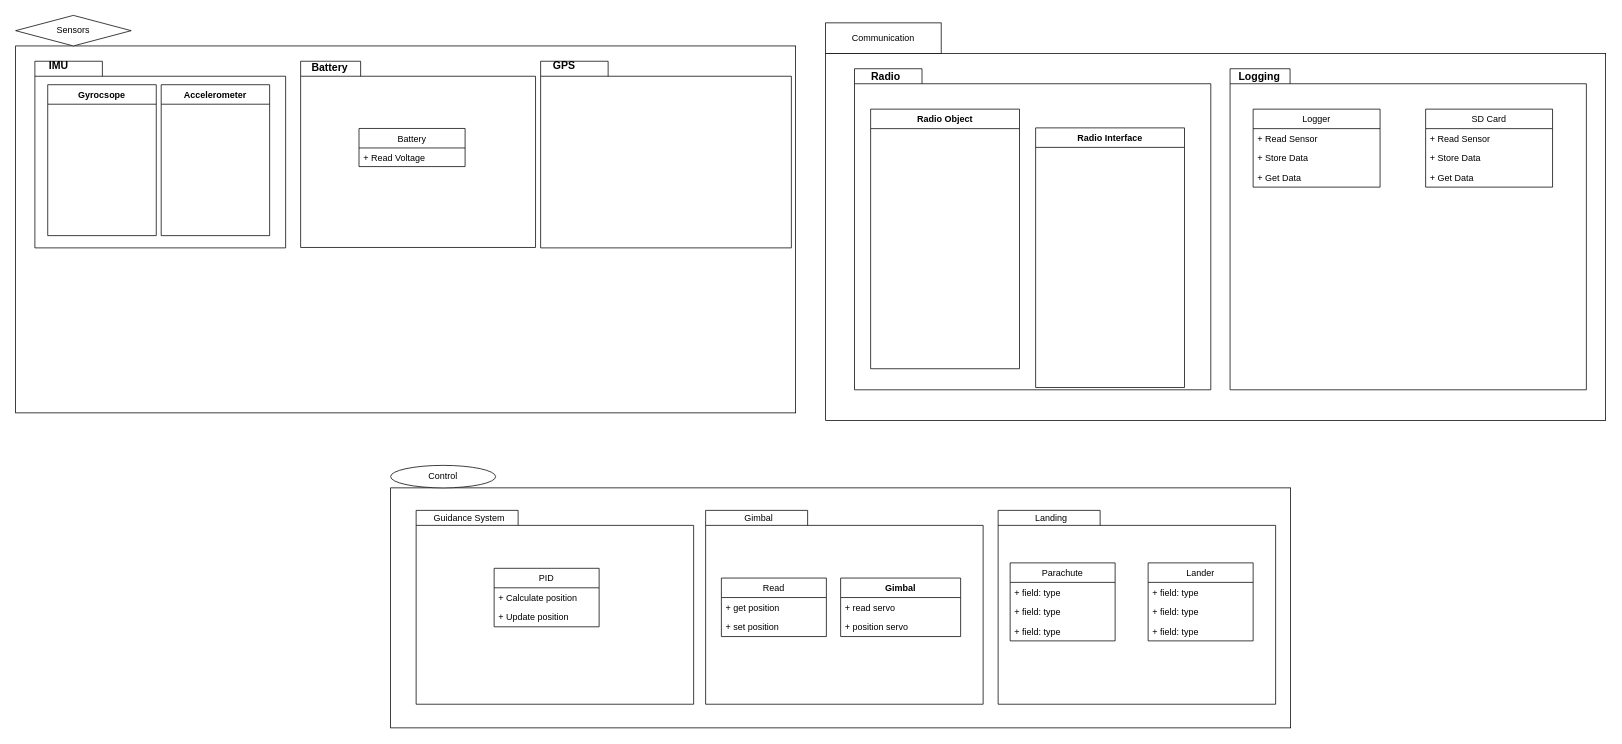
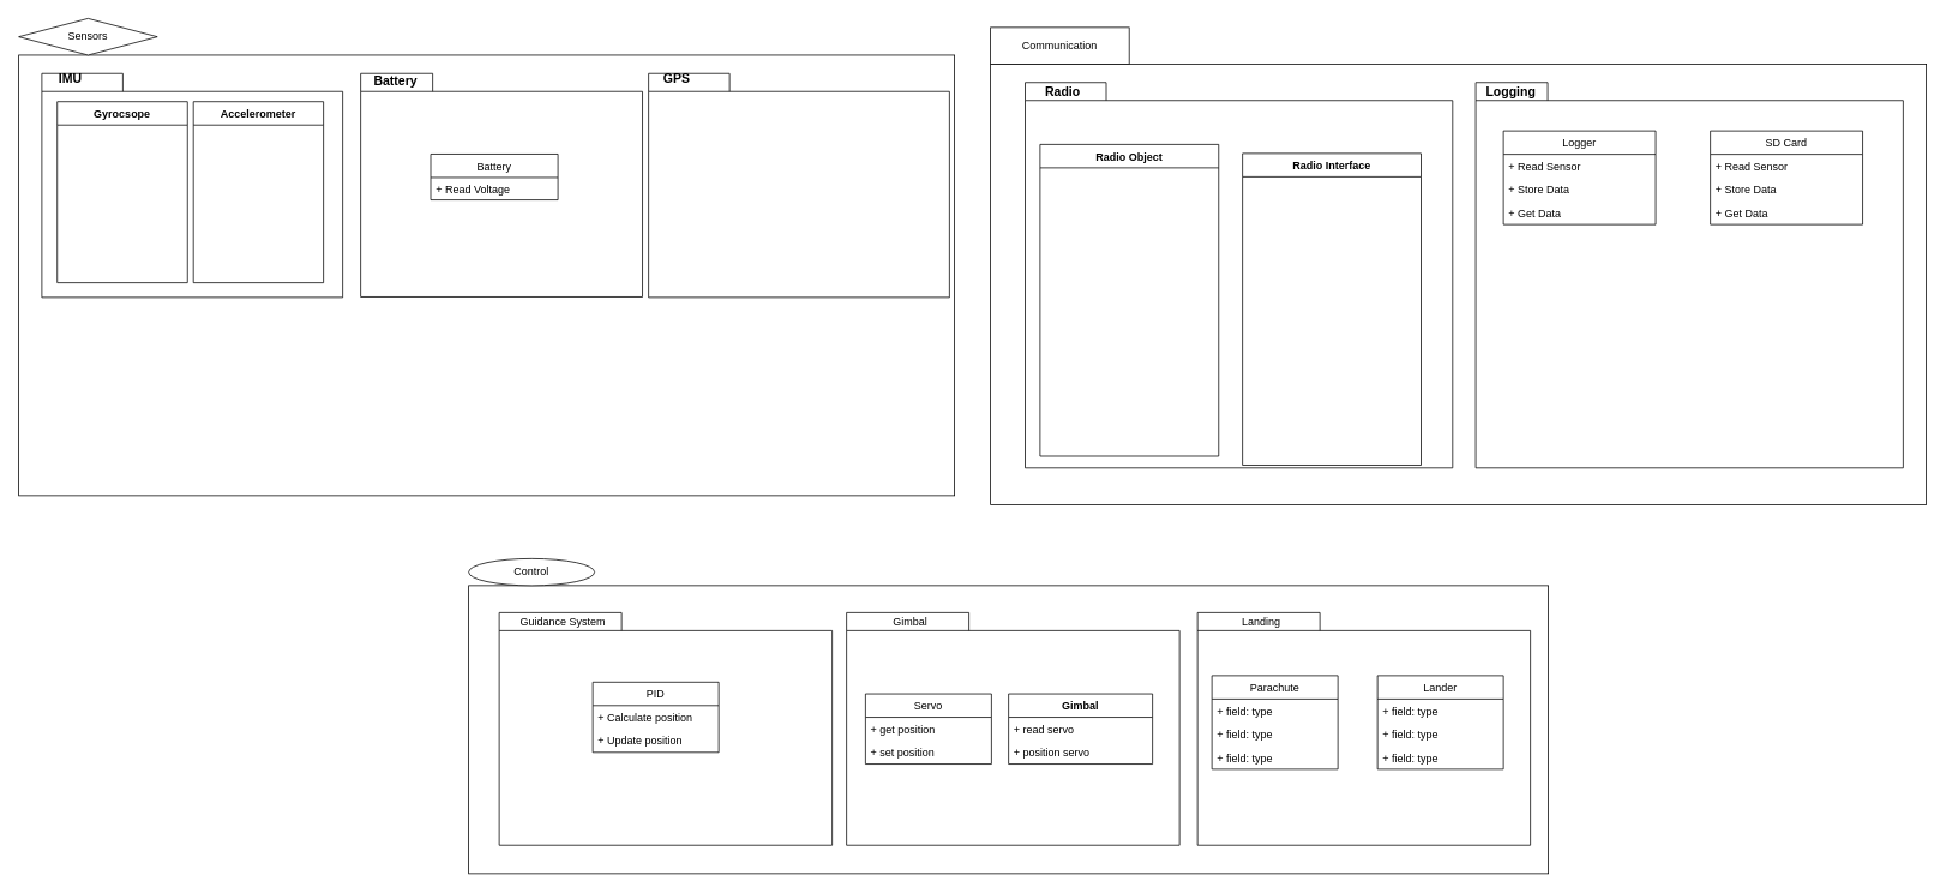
- <mxCell id="64" value="Radio Object" style="swimlane;fontStyle=1;align=center;verticalAlign=top;childLayout=stackLayout;horizontal=1;startSize=26;horizontalStack=0;resizeParent=1;resizeParentMax=0;resizeLast=0;collapsible=1;marginBottom=0;" vertex="1" parent="61"><mxGeometry x="21.48" y="53.85" width="198.52" height="346.15" as="geometry" /></mxCell>
+ <mxCell id="64" value="Radio Object" style="swimlane;fontStyle=1;align=center;verticalAlign=top;childLayout=stackLayout;horizontal=1;startSize=26;horizontalStack=0;resizeParent=1;resizeParentMax=0;resizeLast=0;collapsible=1;marginBottom=0;" vertex="1" parent="61"><mxGeometry x="16.48" y="68.85" width="198.52" height="346.15" as="geometry" /></mxCell>
- <mxCell id="27" value="Read" style="swimlane;fontStyle=0;childLayout=stackLayout;horizontal=1;startSize=26;fillColor=none;horizontalStack=0;resizeParent=1;resizeParentMax=0;resizeLast=0;collapsible=1;marginBottom=0;" vertex="1" parent="22"><mxGeometry x="21" y="90.23" width="140" height="78" as="geometry" /></mxCell>
+ <mxCell id="27" value="Servo" style="swimlane;fontStyle=0;childLayout=stackLayout;horizontal=1;startSize=26;fillColor=none;horizontalStack=0;resizeParent=1;resizeParentMax=0;resizeLast=0;collapsible=1;marginBottom=0;" vertex="1" parent="22"><mxGeometry x="21" y="90.23" width="140" height="78" as="geometry" /></mxCell>
